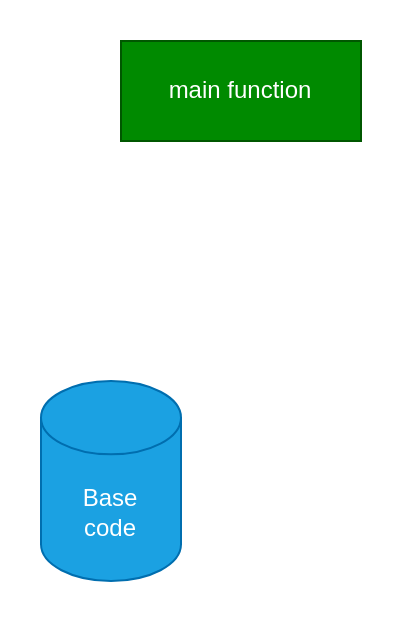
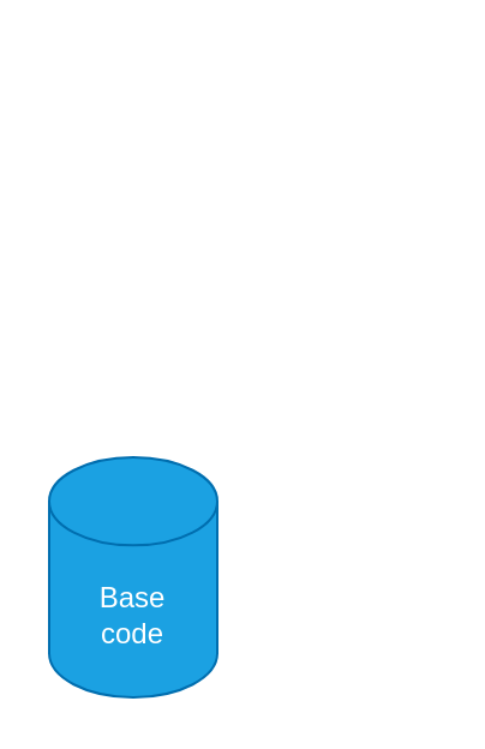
- <mxCell id="3" value="main function&lt;br&gt;" style="rounded=1;whiteSpace=wrap;html=1;fillColor=#008a00;fontColor=#ffffff;strokeColor=#005700;arcSize=0;" parent="1" vertex="1"><mxGeometry x="60" y="20" width="120" height="50" as="geometry" /></mxCell>
